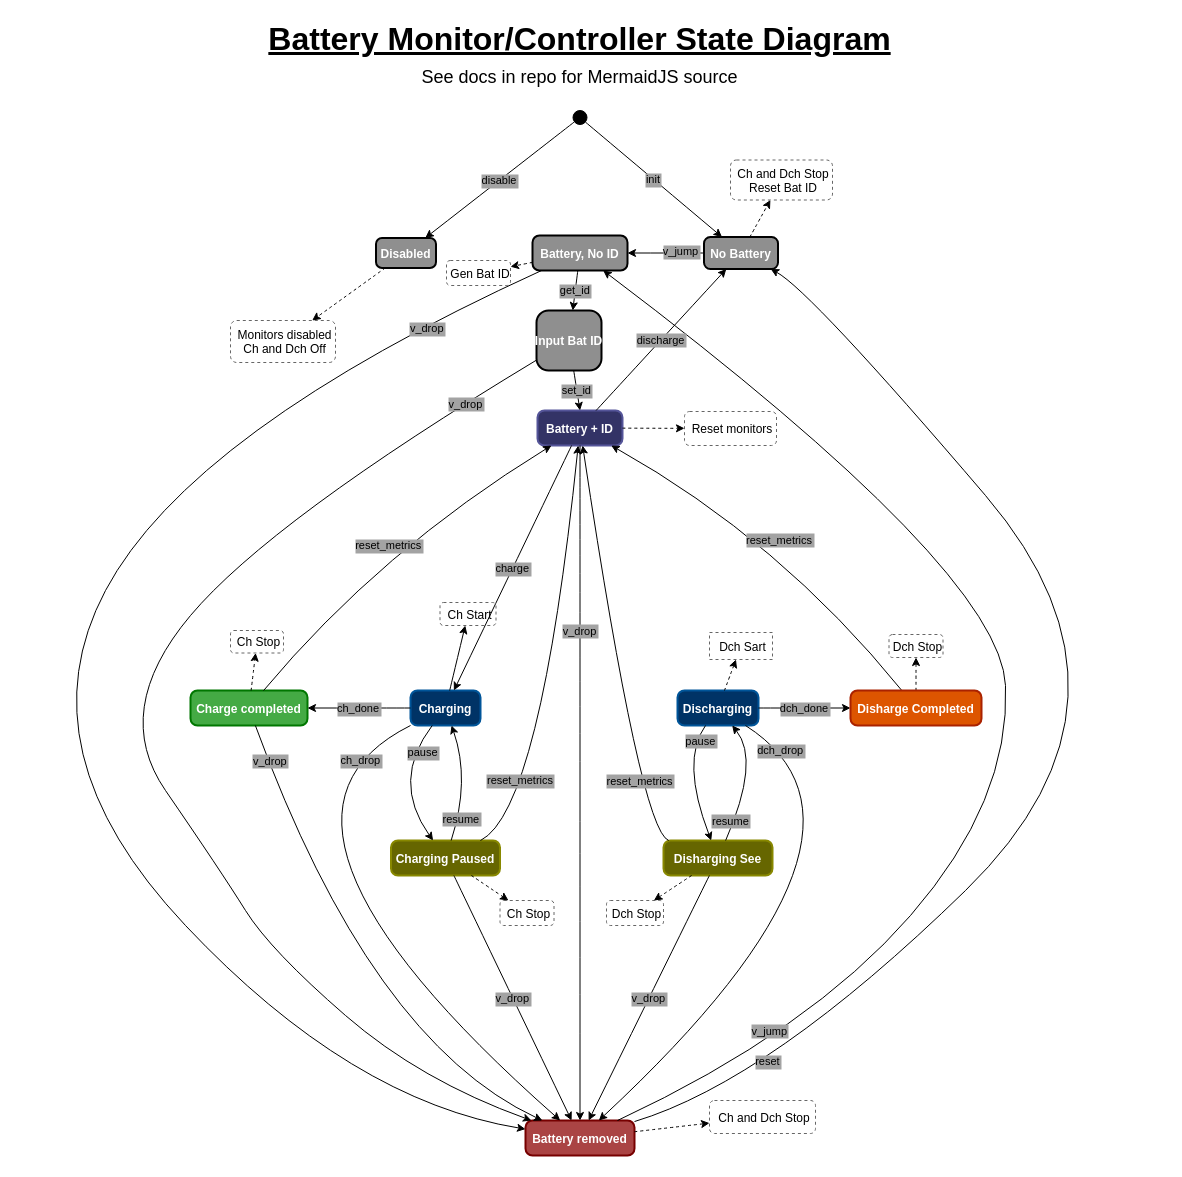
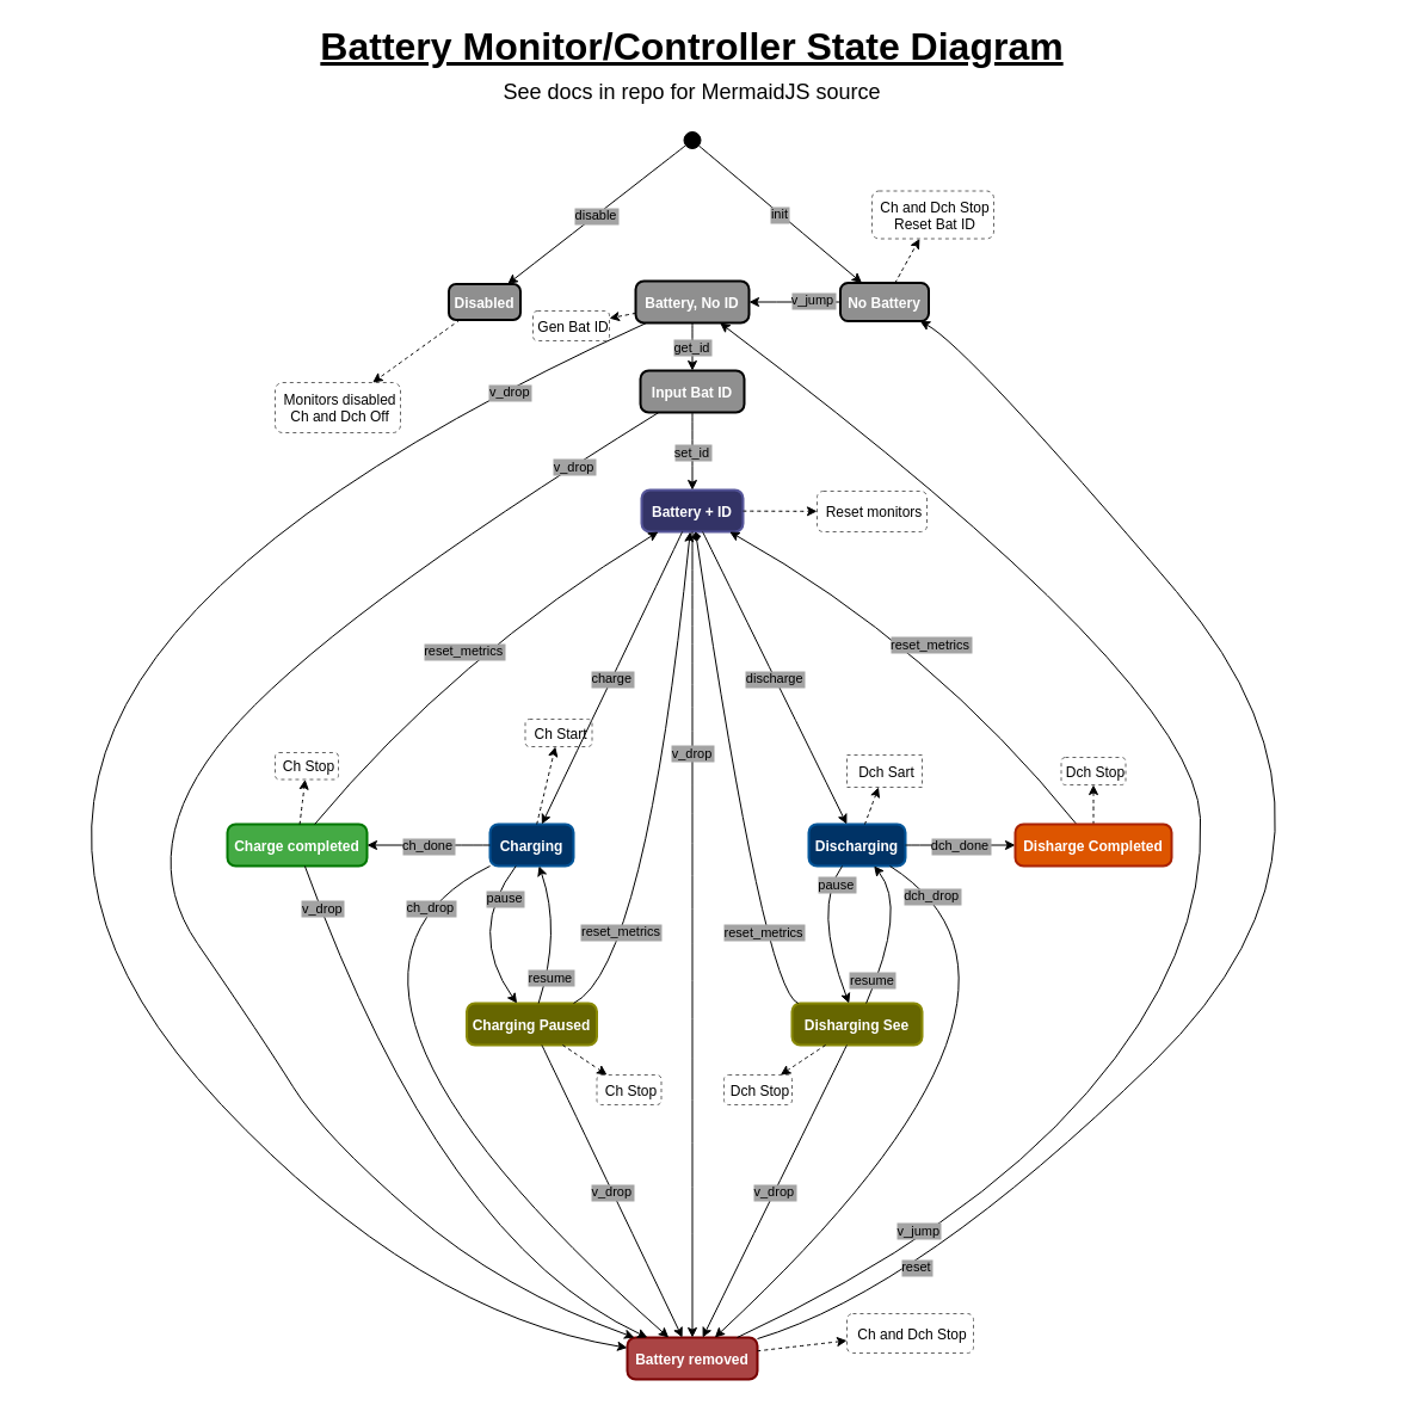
- <mxCell id="8" value="Input Bat ID" style="rounded=1;arcSize=20;strokeWidth=2;fillColor=#8F8F8F;fontColor=#FFFFFF;fontStyle=1" vertex="1" parent="1"><mxGeometry x="536" y="310" width="65" height="60" as="geometry" /></mxCell>
+ <mxCell id="8" value="Input Bat ID" style="rounded=1;arcSize=20;strokeWidth=2;fillColor=#8F8F8F;fontColor=#FFFFFF;fontStyle=1" vertex="1" parent="1"><mxGeometry x="536" y="310" width="87" height="35" as="geometry" /></mxCell>
- <mxCell id="63" value="discharge" style="curved=1;startArrow=none;rounded=0;labelBackgroundColor=#A3A3A3;" edge="1" parent="1" source="9" target="4"><mxGeometry relative="1" as="geometry"><mxPoint x="581" y="455" as="sourcePoint" /><mxPoint x="463" y="700" as="targetPoint" /></mxGeometry></mxCell>
+ <mxCell id="63" value="discharge" style="curved=1;startArrow=none;;rounded=0;labelBackgroundColor=#A3A3A3;" edge="1" parent="1" source="9" target="17"><mxGeometry relative="1" as="geometry"><mxPoint x="581" y="455" as="sourcePoint" /><mxPoint x="463" y="700" as="targetPoint" /></mxGeometry></mxCell>
- <mxCell id="56" value="reset_metrics" style="curved=1;startArrow=none;;rounded=0;labelBackgroundColor=#A3A3A3;" edge="1" parent="1" source="19" target="9"><mxGeometry x="-0.622" y="-7" relative="1" as="geometry"><Array as="points"><mxPoint x="640" y="830" /></Array><mxPoint as="offset" /></mxGeometry></mxCell>
+ <mxCell id="56" value="reset_metrics" style="curved=1;startArrow=none;rounded=0;labelBackgroundColor=#A3A3A3;endArrow=diamond;" edge="1" parent="1" source="19" target="9"><mxGeometry x="-0.622" y="-7" relative="1" as="geometry"><Array as="points"><mxPoint x="640" y="830" /></Array><mxPoint as="offset" /></mxGeometry></mxCell>
- <mxCell id="29" value="" style="curved=1;dashed=0;startArrow=none;rounded=0;" edge="1" parent="1" source="11" target="12"><mxGeometry relative="1" as="geometry"><mxPoint x="710" y="540" as="targetPoint" /></mxGeometry></mxCell>
+ <mxCell id="29" value="" style="curved=1;dashed=1;startArrow=none;;rounded=0;" edge="1" parent="1" source="11" target="12"><mxGeometry relative="1" as="geometry"><mxPoint x="710" y="540" as="targetPoint" /></mxGeometry></mxCell>
